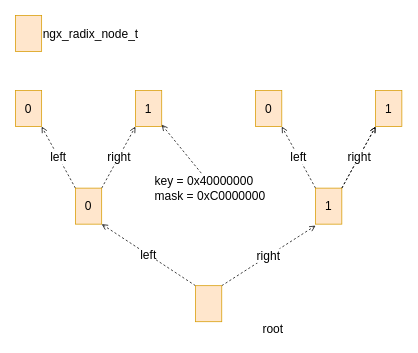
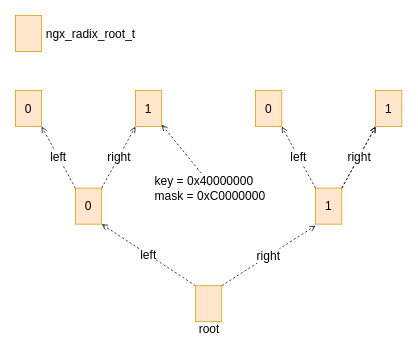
- <mxCell id="18" value="ngx_radix_node_t" style="text;html=1;align=center;verticalAlign=middle;resizable=0;points=[];autosize=1;strokeColor=none;fillColor=none;fontSize=16;" parent="1" vertex="1"><mxGeometry x="50" y="34" width="140" height="20" as="geometry" /></mxCell>
+ <mxCell id="18" value="ngx_radix_root_t" style="text;html=1;align=center;verticalAlign=middle;resizable=0;points=[];autosize=1;strokeColor=none;fillColor=none;fontSize=16;" parent="1" vertex="1"><mxGeometry x="50" y="34" width="140" height="20" as="geometry" /></mxCell>
- <mxCell id="15" value="root" style="text;html=1;align=center;verticalAlign=middle;resizable=0;points=[];autosize=1;strokeColor=none;fillColor=none;fontSize=16;strokeWidth=1;" parent="1" vertex="1"><mxGeometry x="342.5" y="428" width="40" height="20" as="geometry" /></mxCell>
+ <mxCell id="15" value="root" style="text;html=1;align=center;verticalAlign=middle;resizable=0;points=[];autosize=1;strokeColor=none;fillColor=none;fontSize=16;strokeWidth=1;" parent="1" vertex="1"><mxGeometry x="257.5" y="428" width="40" height="20" as="geometry" /></mxCell>
